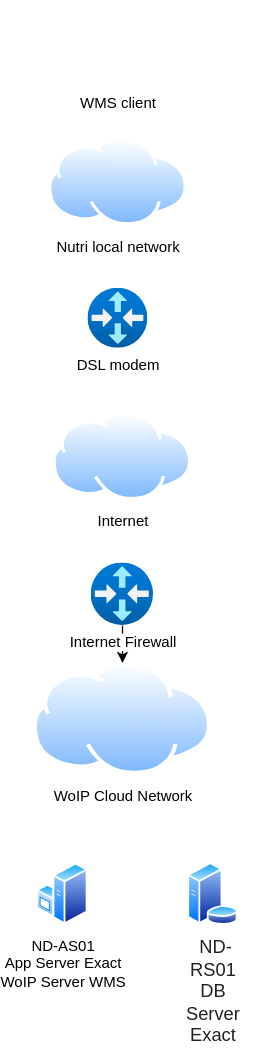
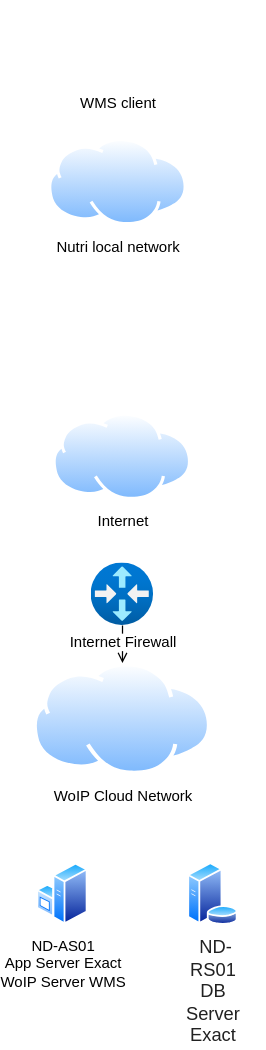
- <mxCell id="9" value="DSL modem" style="image;aspect=fixed;html=1;points=[];align=center;fontSize=12;image=img/lib/azure2/networking/Virtual_Router.svg;" parent="1" vertex="1"><mxGeometry x="64.05" y="230" width="48" height="48" as="geometry" /></mxCell>
- <mxCell id="4" value="" style="edgeStyle=orthogonalEdgeStyle;rounded=0;orthogonalLoop=1;jettySize=auto;html=1;" parent="1" source="5" target="2" edge="1"><mxGeometry relative="1" as="geometry" /></mxCell>
+ <mxCell id="4" value="" style="edgeStyle=orthogonalEdgeStyle;rounded=0;orthogonalLoop=1;jettySize=auto;html=1;endArrow=open;" parent="1" source="5" target="2" edge="1"><mxGeometry relative="1" as="geometry" /></mxCell>
